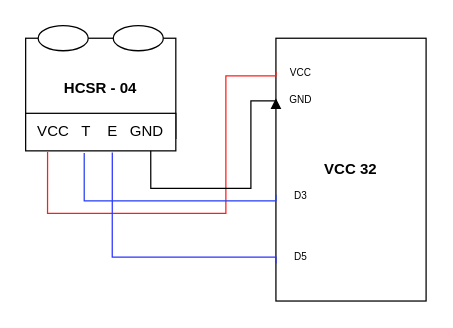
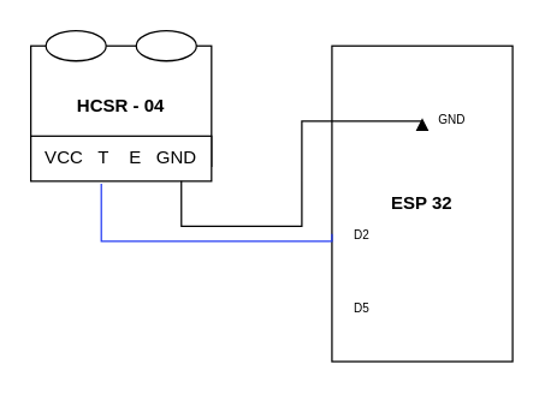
- <mxCell id="6" value="&lt;span style=&quot;color: rgb(0, 0, 0); font-family: Helvetica; font-style: normal; font-variant-ligatures: normal; font-variant-caps: normal; font-weight: 400; letter-spacing: normal; orphans: 2; text-indent: 0px; text-transform: none; widows: 2; word-spacing: 0px; -webkit-text-stroke-width: 0px; white-space: normal; text-decoration-thickness: initial; text-decoration-style: initial; text-decoration-color: initial; float: none; background-color: rgb(255, 255, 255); display: inline !important;&quot;&gt;&lt;font style=&quot;font-size: 8px;&quot;&gt;VCC&lt;/font&gt;&lt;/span&gt;" style="text;whiteSpace=wrap;html=1;align=center;verticalAlign=middle;" vertex="1" parent="1"><mxGeometry x="220" y="47" width="40" height="20" as="geometry" /></mxCell>
- <mxCell id="5" value="&lt;span style=&quot;color: rgb(0, 0, 0); font-family: Helvetica; font-style: normal; font-variant-ligatures: normal; font-variant-caps: normal; font-weight: 400; letter-spacing: normal; orphans: 2; text-indent: 0px; text-transform: none; widows: 2; word-spacing: 0px; -webkit-text-stroke-width: 0px; white-space: normal; text-decoration-thickness: initial; text-decoration-style: initial; text-decoration-color: initial; float: none; background-color: rgb(255, 255, 255); display: inline !important;&quot;&gt;&lt;font style=&quot;font-size: 8px;&quot;&gt;GND&lt;/font&gt;&lt;/span&gt;" style="text;whiteSpace=wrap;html=1;align=center;verticalAlign=middle;" vertex="1" parent="1"><mxGeometry x="220" y="68" width="40" height="20" as="geometry" /></mxCell>
+ <mxCell id="5" value="&lt;span style=&quot;color: rgb(0, 0, 0); font-family: Helvetica; font-style: normal; font-variant-ligatures: normal; font-variant-caps: normal; font-weight: 400; letter-spacing: normal; orphans: 2; text-indent: 0px; text-transform: none; widows: 2; word-spacing: 0px; -webkit-text-stroke-width: 0px; white-space: normal; text-decoration-thickness: initial; text-decoration-style: initial; text-decoration-color: initial; float: none; background-color: rgb(255, 255, 255); display: inline !important;&quot;&gt;&lt;font style=&quot;font-size: 8px;&quot;&gt;GND&lt;/font&gt;&lt;/span&gt;" style="text;whiteSpace=wrap;html=1;align=center;verticalAlign=middle;" vertex="1" parent="1"><mxGeometry x="280" y="68" width="40" height="20" as="geometry" /></mxCell>
- <mxCell id="2" value="&lt;b&gt;VCC 32&lt;/b&gt;" style="rounded=0;whiteSpace=wrap;html=1;" vertex="1" parent="1"><mxGeometry x="220" y="30" width="120" height="210" as="geometry" /></mxCell>
+ <mxCell id="2" value="&lt;b&gt;ESP 32&lt;/b&gt;" style="rounded=0;whiteSpace=wrap;html=1;" vertex="1" parent="1"><mxGeometry x="220" y="30" width="120" height="210" as="geometry" /></mxCell>
- <mxCell id="7" value="&lt;span style=&quot;color: rgb(0, 0, 0); font-family: Helvetica; font-style: normal; font-variant-ligatures: normal; font-variant-caps: normal; font-weight: 400; letter-spacing: normal; orphans: 2; text-indent: 0px; text-transform: none; widows: 2; word-spacing: 0px; -webkit-text-stroke-width: 0px; white-space: normal; text-decoration-thickness: initial; text-decoration-style: initial; text-decoration-color: initial; float: none; background-color: rgb(255, 255, 255); display: inline !important;&quot;&gt;&lt;font style=&quot;font-size: 8px;&quot;&gt;D3&lt;/font&gt;&lt;/span&gt;" style="text;whiteSpace=wrap;html=1;align=center;verticalAlign=middle;" vertex="1" parent="1"><mxGeometry x="220" y="145" width="40" height="20" as="geometry" /></mxCell>
+ <mxCell id="7" value="&lt;span style=&quot;color: rgb(0, 0, 0); font-family: Helvetica; font-style: normal; font-variant-ligatures: normal; font-variant-caps: normal; font-weight: 400; letter-spacing: normal; orphans: 2; text-indent: 0px; text-transform: none; widows: 2; word-spacing: 0px; -webkit-text-stroke-width: 0px; white-space: normal; text-decoration-thickness: initial; text-decoration-style: initial; text-decoration-color: initial; float: none; background-color: rgb(255, 255, 255); display: inline !important;&quot;&gt;&lt;font style=&quot;font-size: 8px;&quot;&gt;D2&lt;/font&gt;&lt;/span&gt;" style="text;whiteSpace=wrap;html=1;align=center;verticalAlign=middle;" vertex="1" parent="1"><mxGeometry x="220" y="145" width="40" height="20" as="geometry" /></mxCell>
- <mxCell id="9" value="" style="endArrow=none;html=1;rounded=0;exitX=0.146;exitY=1.032;exitDx=0;exitDy=0;exitPerimeter=0;entryX=0;entryY=0.5;entryDx=0;entryDy=0;edgeStyle=orthogonalEdgeStyle;strokeColor=#FF1C1C;" edge="1" parent="1" source="4" target="6"><mxGeometry width="50" height="50" relative="1" as="geometry"><mxPoint x="250" y="190" as="sourcePoint" /><mxPoint x="300" y="140" as="targetPoint" /><Array as="points"><mxPoint x="37" y="170" /><mxPoint x="180" y="170" /><mxPoint x="180" y="60" /></Array></mxGeometry></mxCell>
- <mxCell id="11" value="" style="endArrow=none;html=1;rounded=0;entryX=0;entryY=0.75;entryDx=0;entryDy=0;edgeStyle=orthogonalEdgeStyle;strokeColor=light-dark(#2A32FF,#EDEDED);exitX=0.577;exitY=1.042;exitDx=0;exitDy=0;exitPerimeter=0;" edge="1" parent="1" source="4" target="8"><mxGeometry width="50" height="50" relative="1" as="geometry"><mxPoint x="90" y="130" as="sourcePoint" /><mxPoint x="300" y="140" as="targetPoint" /><Array as="points"><mxPoint x="89" y="205" /></Array></mxGeometry></mxCell>
